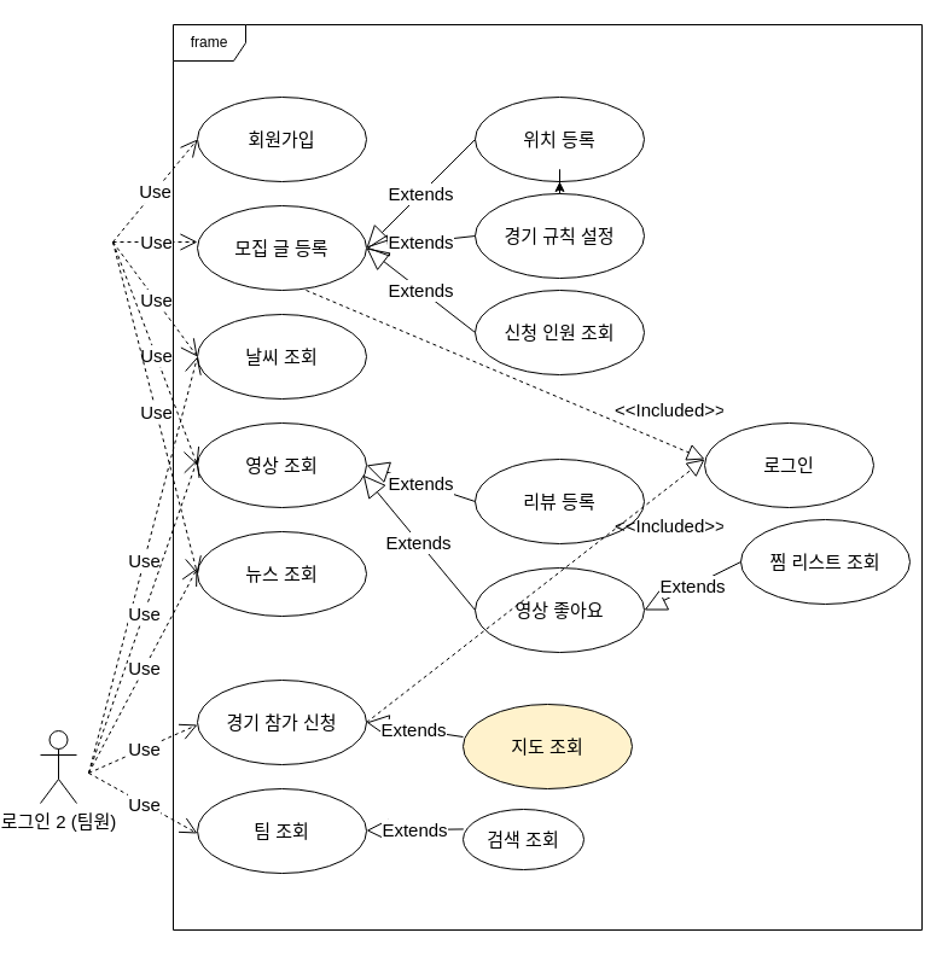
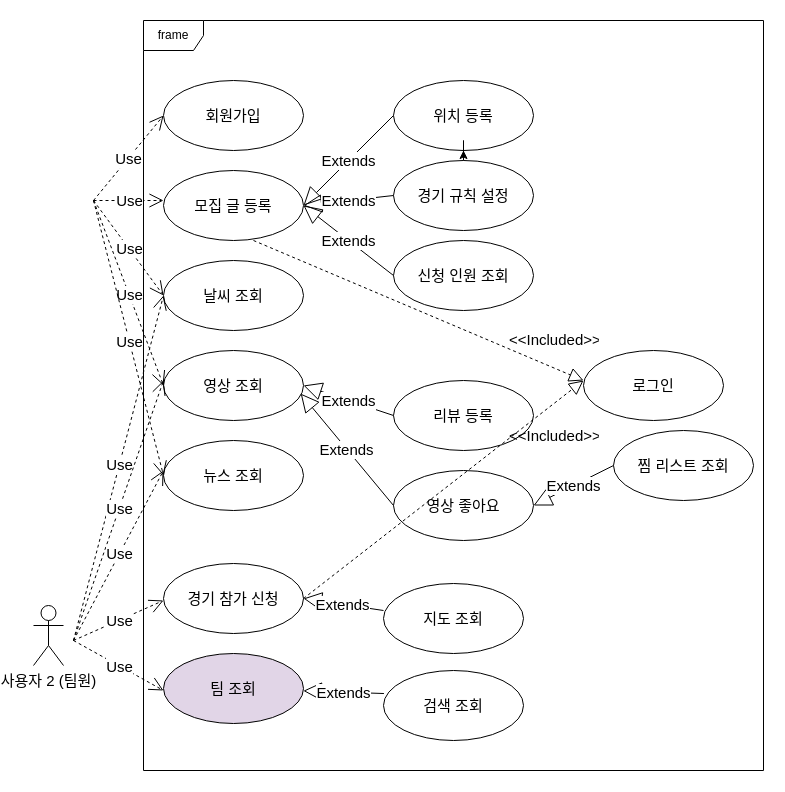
- <mxCell id="39" value="지도 조회" style="ellipse;whiteSpace=wrap;html=1;fontSize=15;fillColor=#fff2cc;" vertex="1" parent="1"><mxGeometry x="370" y="583" width="140" height="70" as="geometry" /></mxCell>
+ <mxCell id="39" value="지도 조회" style="ellipse;whiteSpace=wrap;html=1;fontSize=15;" vertex="1" parent="1"><mxGeometry x="370" y="583" width="140" height="70" as="geometry" /></mxCell>
- <mxCell id="12" value="로그인 2 (팀원)" style="shape=umlActor;verticalLabelPosition=bottom;verticalAlign=top;html=1;outlineConnect=0;fontSize=15;" vertex="1" parent="1"><mxGeometry x="20" y="605" width="30" height="60" as="geometry" /></mxCell>
+ <mxCell id="12" value="사용자 2 (팀원)" style="shape=umlActor;verticalLabelPosition=bottom;verticalAlign=top;html=1;outlineConnect=0;fontSize=15;" vertex="1" parent="1"><mxGeometry x="20" y="605" width="30" height="60" as="geometry" /></mxCell>
- <mxCell id="31" value="팀 조회" style="ellipse;whiteSpace=wrap;html=1;fontSize=15;" vertex="1" parent="1"><mxGeometry x="150" y="653" width="140" height="70" as="geometry" /></mxCell>
+ <mxCell id="31" value="팀 조회" style="ellipse;whiteSpace=wrap;html=1;fontSize=15;fillColor=#e1d5e7;" vertex="1" parent="1"><mxGeometry x="150" y="653" width="140" height="70" as="geometry" /></mxCell>
- <mxCell id="40" value="검색 조회" style="ellipse;whiteSpace=wrap;html=1;fontSize=15;" vertex="1" parent="1"><mxGeometry x="370" y="670" width="100" height="50" as="geometry" /></mxCell>
+ <mxCell id="40" value="검색 조회" style="ellipse;whiteSpace=wrap;html=1;fontSize=15;" vertex="1" parent="1"><mxGeometry x="370" y="670" width="140" height="70" as="geometry" /></mxCell>
